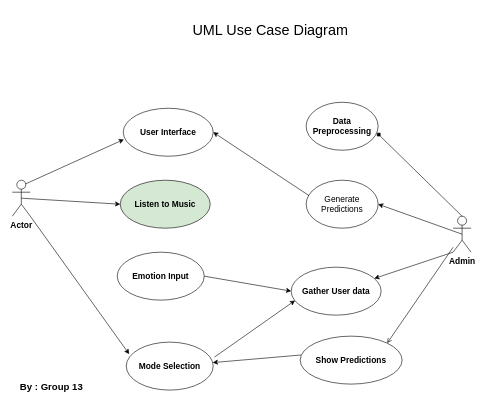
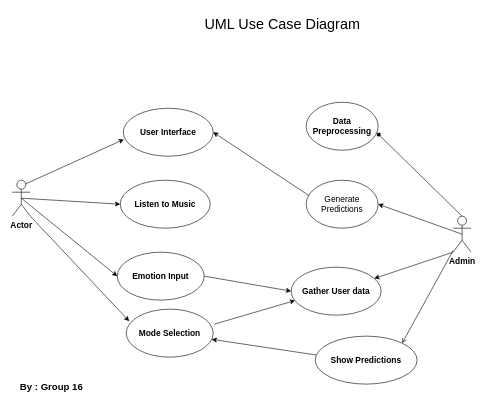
- <mxCell id="8" value="&lt;font style=&quot;font-size: 24px;&quot;&gt;UML Use Case Diagram&lt;/font&gt;" style="text;html=1;align=center;verticalAlign=middle;resizable=0;points=[];autosize=1;strokeColor=none;fillColor=none;" parent="1" vertex="1"><mxGeometry x="310" y="30" width="280" height="40" as="geometry" /></mxCell>
+ <mxCell id="8" value="&lt;font style=&quot;font-size: 24px;&quot;&gt;UML Use Case Diagram&lt;/font&gt;" style="text;html=1;align=center;verticalAlign=middle;resizable=0;points=[];autosize=1;strokeColor=none;fillColor=none;" parent="1" vertex="1"><mxGeometry x="330" y="20" width="280" height="40" as="geometry" /></mxCell>
- <mxCell id="18" value="&lt;b&gt;&lt;font style=&quot;font-size: 14px;&quot;&gt;Listen to Music&lt;/font&gt;&lt;/b&gt;" style="ellipse;whiteSpace=wrap;html=1;fillColor=#d5e8d4;" vertex="1" parent="1"><mxGeometry x="200" y="300" width="150" height="80" as="geometry" /></mxCell>
+ <mxCell id="18" value="&lt;b&gt;&lt;font style=&quot;font-size: 14px;&quot;&gt;Listen to Music&lt;/font&gt;&lt;/b&gt;" style="ellipse;whiteSpace=wrap;html=1;" vertex="1" parent="1"><mxGeometry x="200" y="300" width="150" height="80" as="geometry" /></mxCell>
+ <mxCell id="15" value="" style="endArrow=classic;html=1;rounded=0;entryX=0;entryY=0.5;entryDx=0;entryDy=0;exitX=0.5;exitY=0.5;exitDx=0;exitDy=0;exitPerimeter=0;" parent="1" target="14" edge="1" source="2"><mxGeometry width="50" height="50" relative="1" as="geometry"><mxPoint x="65" y="450" as="sourcePoint" /><mxPoint x="185" y="350" as="targetPoint" /></mxGeometry></mxCell>
- <mxCell id="4" value="&lt;b&gt;&lt;font style=&quot;font-size: 14px;&quot;&gt;Show Predictions&lt;/font&gt;&lt;/b&gt;" style="ellipse;whiteSpace=wrap;html=1;" parent="1" vertex="1"><mxGeometry x="500" y="560" width="170" height="80" as="geometry" /></mxCell>
+ <mxCell id="4" value="&lt;b&gt;&lt;font style=&quot;font-size: 14px;&quot;&gt;Show Predictions&lt;/font&gt;&lt;/b&gt;" style="ellipse;whiteSpace=wrap;html=1;" parent="1" vertex="1"><mxGeometry x="525" y="560" width="170" height="80" as="geometry" /></mxCell>
- <mxCell id="20" value="&lt;font style=&quot;font-size: 14px;&quot;&gt;&lt;b&gt;Mode Selection&lt;/b&gt;&lt;/font&gt;" style="ellipse;whiteSpace=wrap;html=1;" vertex="1" parent="1"><mxGeometry x="210" y="570" width="145" height="80" as="geometry" /></mxCell>
+ <mxCell id="20" value="&lt;font style=&quot;font-size: 14px;&quot;&gt;&lt;b&gt;Mode Selection&lt;/b&gt;&lt;/font&gt;" style="ellipse;whiteSpace=wrap;html=1;" vertex="1" parent="1"><mxGeometry x="210" y="515" width="145" height="80" as="geometry" /></mxCell>
- <mxCell id="9" value="&lt;b&gt;&lt;font style=&quot;font-size: 16px;&quot;&gt;By : Group 13&lt;/font&gt;&lt;/b&gt;" style="text;html=1;align=center;verticalAlign=middle;resizable=0;points=[];autosize=1;strokeColor=none;fillColor=none;" parent="1" vertex="1"><mxGeometry x="20" y="630" width="130" height="30" as="geometry" /></mxCell>
+ <mxCell id="9" value="&lt;b&gt;&lt;font style=&quot;font-size: 16px;&quot;&gt;By : Group 16&lt;/font&gt;&lt;/b&gt;" style="text;html=1;align=center;verticalAlign=middle;resizable=0;points=[];autosize=1;strokeColor=none;fillColor=none;" parent="1" vertex="1"><mxGeometry x="20" y="630" width="130" height="30" as="geometry" /></mxCell>
